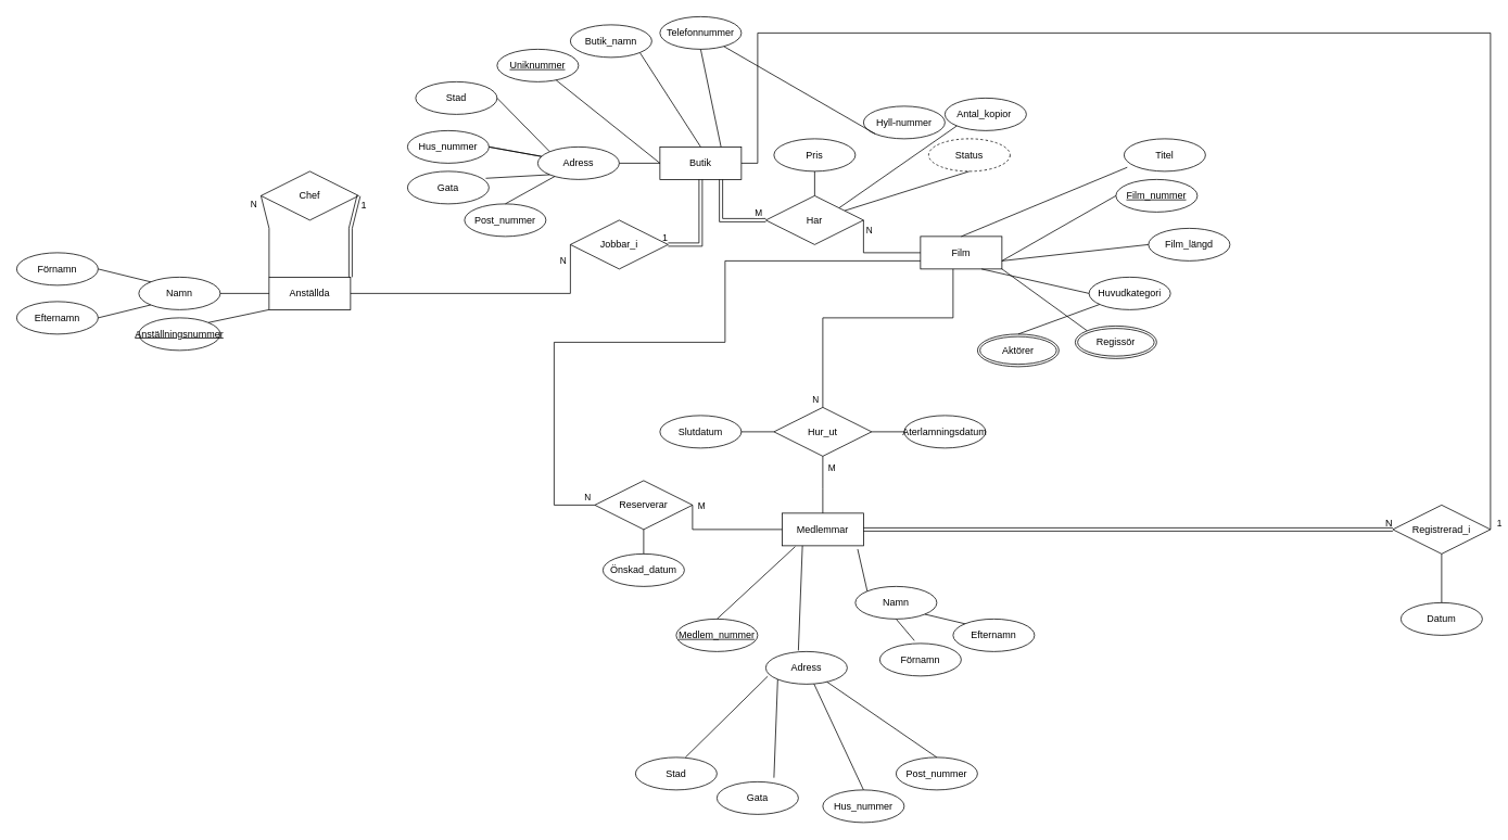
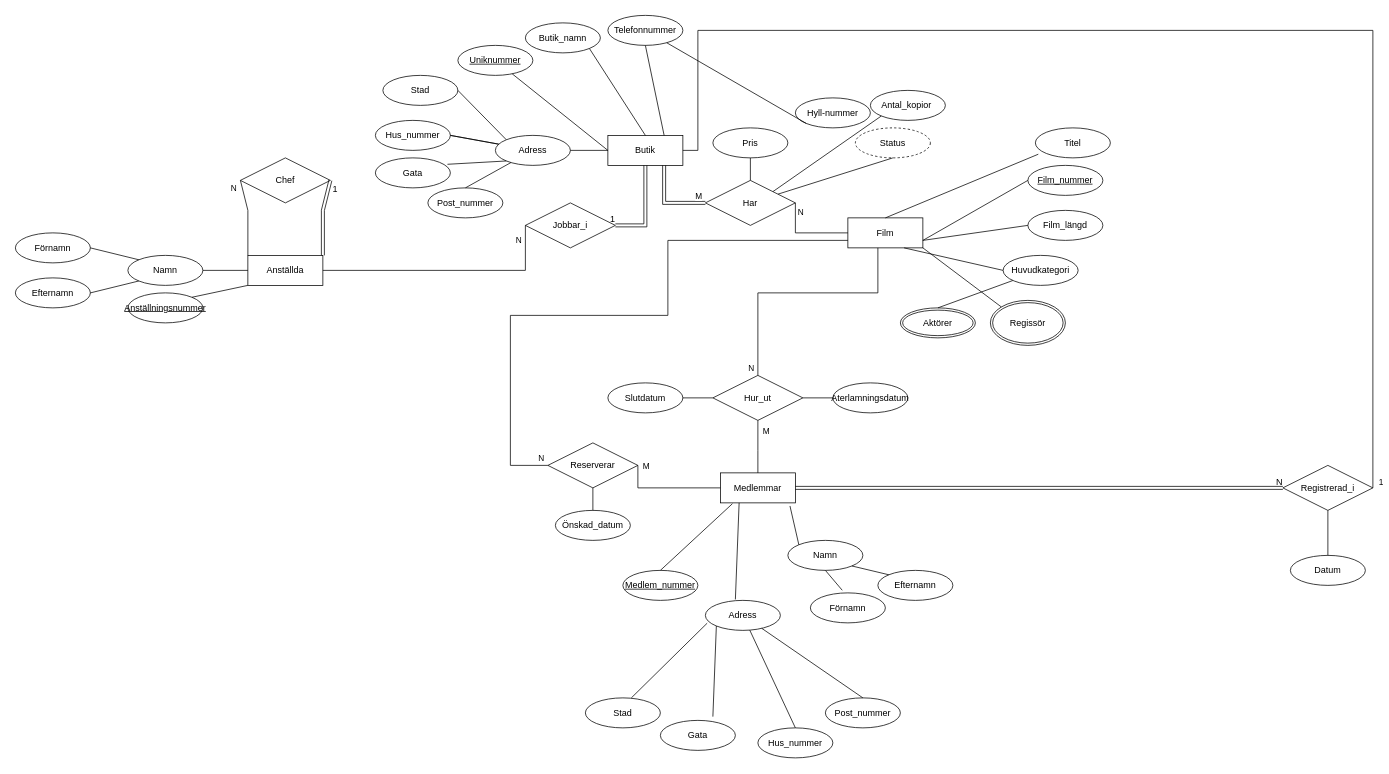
- <mxCell id="20" value="Film_längd" style="ellipse;whiteSpace=wrap;html=1;align=center;" parent="1" vertex="1"><mxGeometry x="1410" y="280" width="100" height="40" as="geometry" /></mxCell>
+ <mxCell id="20" value="Film_längd" style="ellipse;whiteSpace=wrap;html=1;align=center;" parent="1" vertex="1"><mxGeometry x="1370" y="280" width="100" height="40" as="geometry" /></mxCell>
- <mxCell id="22" value="Regissör" style="ellipse;shape=doubleEllipse;margin=3;whiteSpace=wrap;html=1;align=center;" parent="1" vertex="1"><mxGeometry x="1320" y="400" width="100" height="40" as="geometry" /></mxCell>
+ <mxCell id="22" value="Regissör" style="ellipse;shape=doubleEllipse;margin=3;whiteSpace=wrap;html=1;align=center;" parent="1" vertex="1"><mxGeometry x="1320" y="400" width="100" height="60" as="geometry" /></mxCell>
